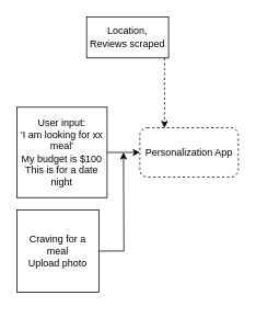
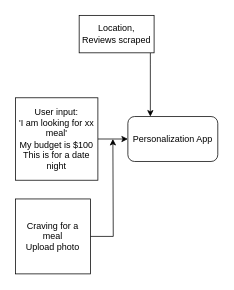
- <mxCell id="5" style="edgeStyle=orthogonalEdgeStyle;rounded=0;orthogonalLoop=1;jettySize=auto;html=1;entryX=0.25;entryY=0;entryDx=0;entryDy=0;dashed=1;" edge="1" parent="1" source="6" target="4"><mxGeometry relative="1" as="geometry"><Array as="points"><mxPoint x="200" y="85" /><mxPoint x="200" y="85" /></Array></mxGeometry></mxCell>
+ <mxCell id="5" style="edgeStyle=orthogonalEdgeStyle;rounded=0;orthogonalLoop=1;jettySize=auto;html=1;entryX=0.25;entryY=0;entryDx=0;entryDy=0;" edge="1" parent="1" source="6" target="4"><mxGeometry relative="1" as="geometry"><Array as="points"><mxPoint x="200" y="85" /><mxPoint x="200" y="85" /></Array></mxGeometry></mxCell>
- <mxCell id="4" value="Personalization App" style="rounded=1;whiteSpace=wrap;html=1;dashed=1;" vertex="1" parent="1"><mxGeometry x="170" y="155" width="120" height="60" as="geometry" /></mxCell>
+ <mxCell id="4" value="Personalization App" style="rounded=1;whiteSpace=wrap;html=1;" vertex="1" parent="1"><mxGeometry x="170" y="155" width="120" height="60" as="geometry" /></mxCell>
- <mxCell id="8" value="&lt;div&gt;Craving for a meal&lt;/div&gt;&lt;div&gt;Upload photo&lt;br&gt;&lt;/div&gt;" style="whiteSpace=wrap;html=1;aspect=fixed;" vertex="1" parent="1"><mxGeometry x="20" y="255" width="100" height="100" as="geometry" /></mxCell>
+ <mxCell id="8" value="&lt;div&gt;Craving for a meal&lt;/div&gt;&lt;div&gt;Upload photo&lt;br&gt;&lt;/div&gt;" style="whiteSpace=wrap;html=1;aspect=fixed;" vertex="1" parent="1"><mxGeometry x="20" y="265" width="100" height="100" as="geometry" /></mxCell>
